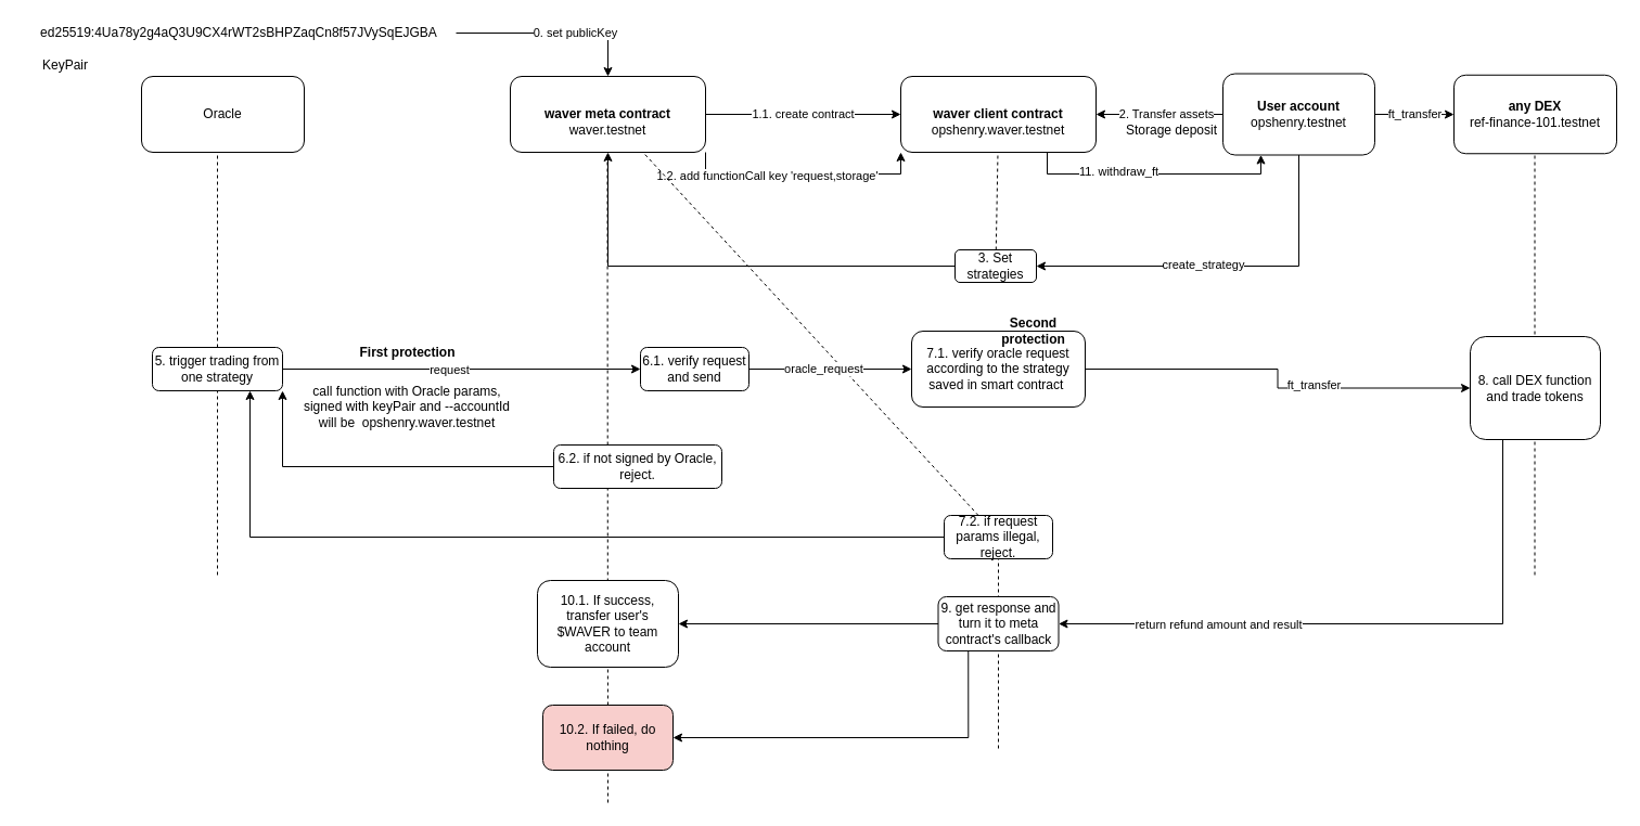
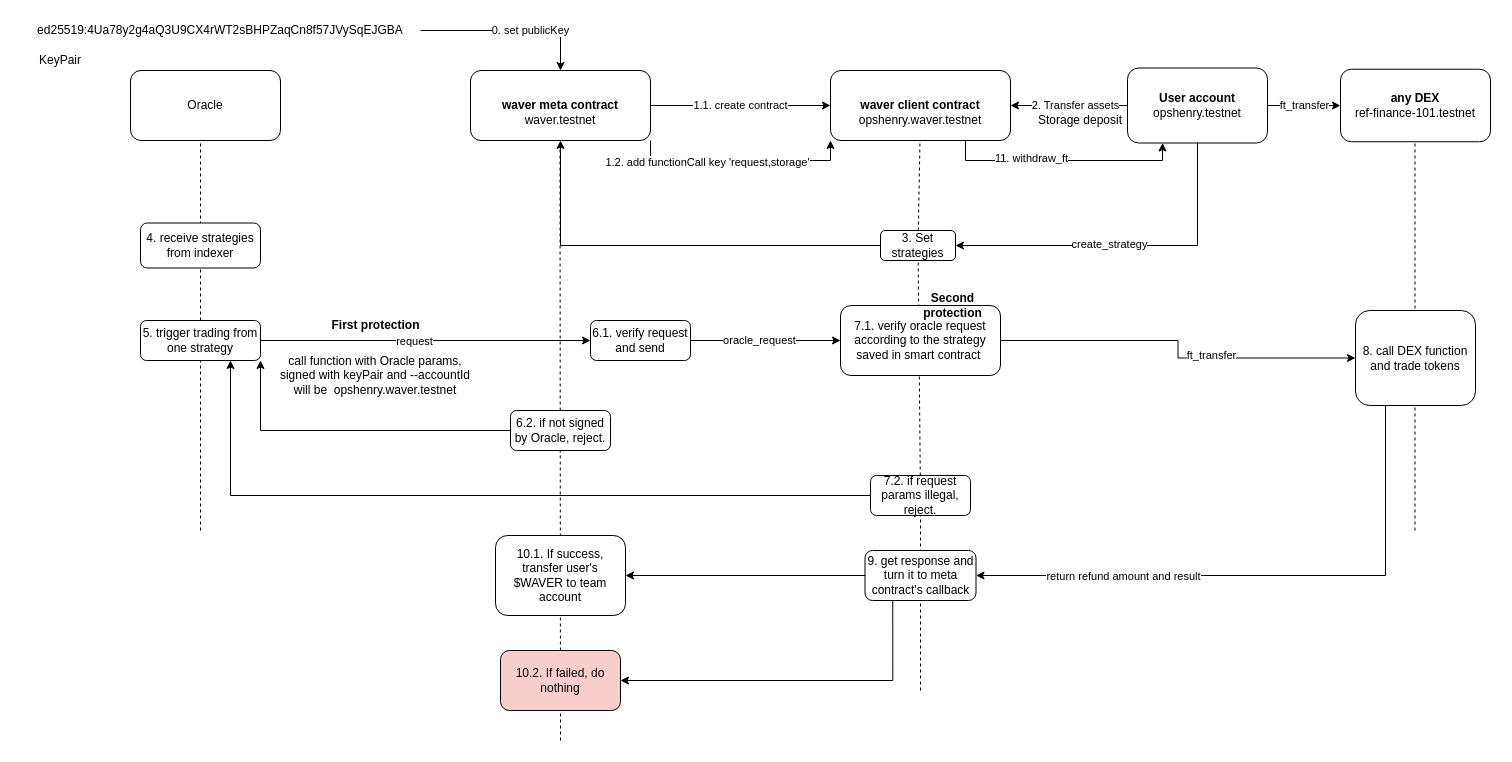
- <mxCell id="29" value="" style="endArrow=none;dashed=1;html=1;" edge="1" parent="1" source="46" target="5"><mxGeometry width="50" height="50" relative="1" as="geometry"><mxPoint x="919.5" y="530" as="sourcePoint" /><mxPoint x="919.5" y="140" as="targetPoint" /></mxGeometry></mxCell>
+ <mxCell id="29" value="" style="endArrow=none;dashed=1;html=1;" edge="1" parent="1" source="46" target="28"><mxGeometry width="50" height="50" relative="1" as="geometry"><mxPoint x="919.5" y="530" as="sourcePoint" /><mxPoint x="919.5" y="140" as="targetPoint" /></mxGeometry></mxCell>
+ <mxCell id="30" value="4. receive strategies from indexer" style="rounded=1;whiteSpace=wrap;html=1;" vertex="1" parent="1"><mxGeometry x="140" y="222.5" width="120" height="45" as="geometry" /></mxCell>
- <mxCell id="44" value="6.2. if not signed by Oracle, reject." style="rounded=1;whiteSpace=wrap;html=1;" vertex="1" parent="1"><mxGeometry x="510" y="410" width="155" height="40" as="geometry" /></mxCell>
+ <mxCell id="44" value="6.2. if not signed by Oracle, reject." style="rounded=1;whiteSpace=wrap;html=1;" vertex="1" parent="1"><mxGeometry x="510" y="410" width="100" height="40" as="geometry" /></mxCell>
